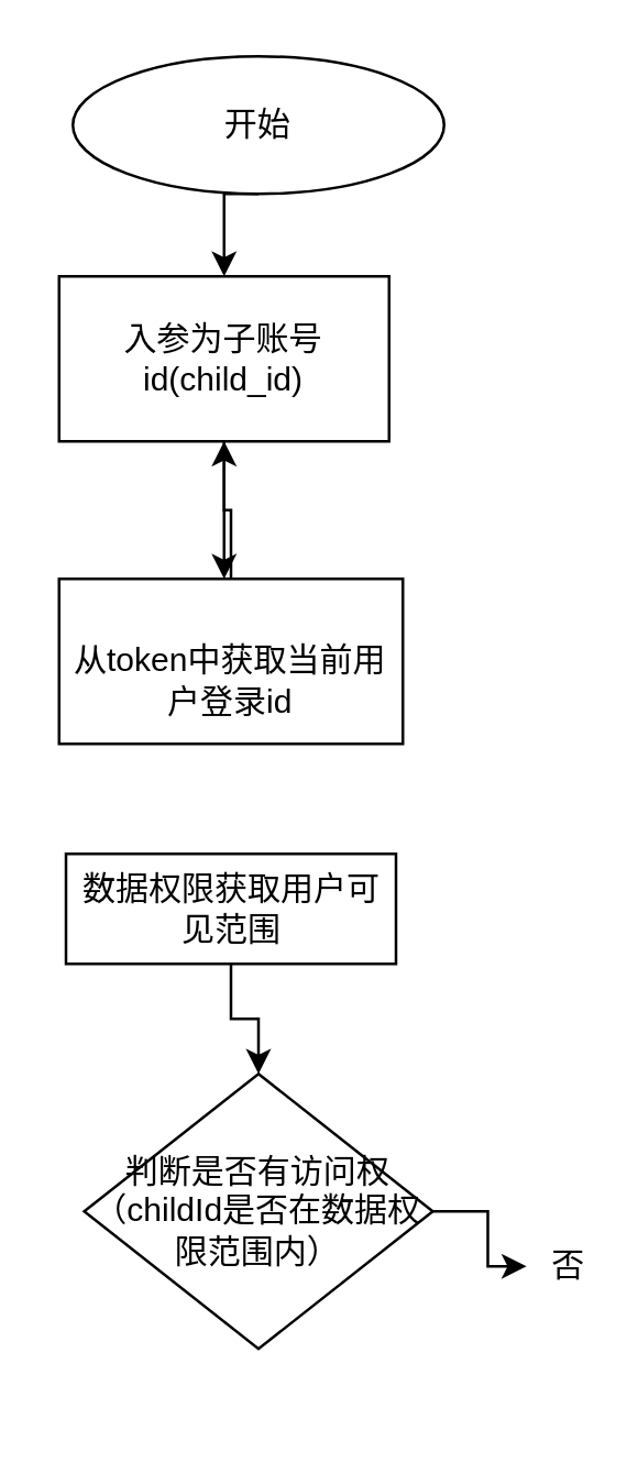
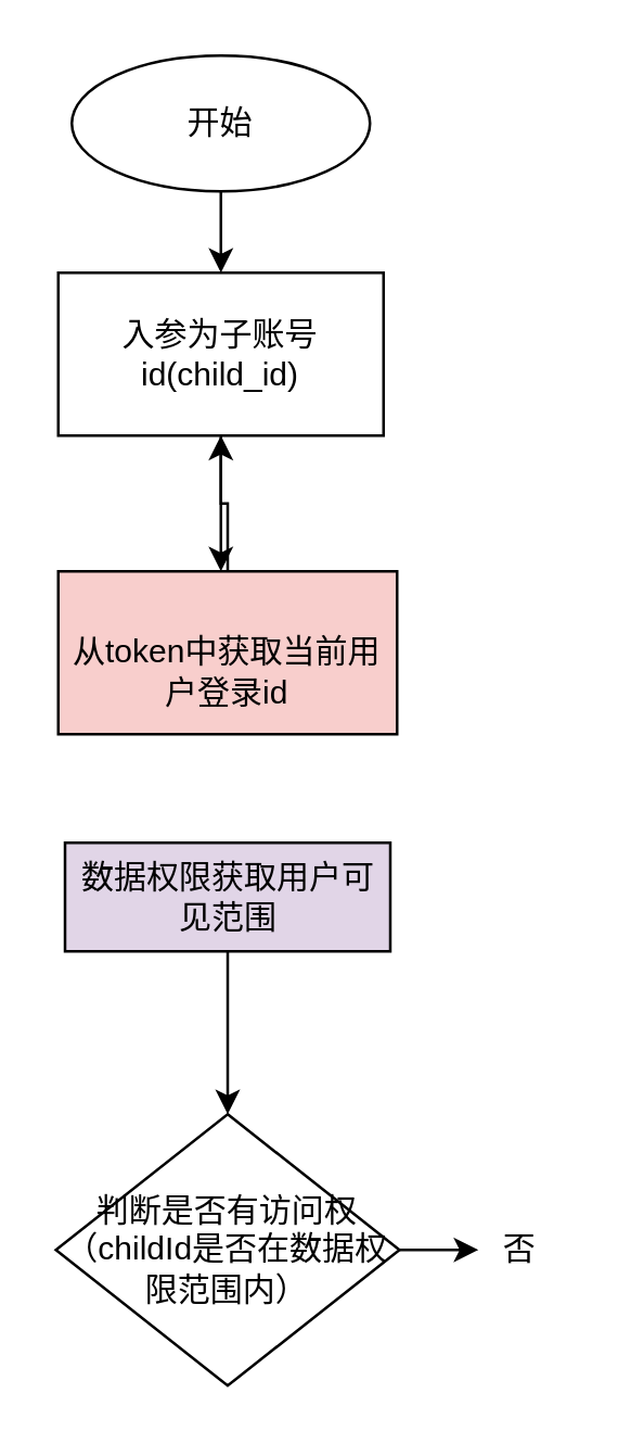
- <mxCell id="3" value="开始" style="ellipse;whiteSpace=wrap;html=1;" vertex="1" parent="1"><mxGeometry x="26" y="20" width="135" height="50" as="geometry" /></mxCell>
+ <mxCell id="3" value="开始" style="ellipse;whiteSpace=wrap;html=1;" vertex="1" parent="1"><mxGeometry x="26" y="20" width="110" height="50" as="geometry" /></mxCell>
- <mxCell id="6" value="&lt;br&gt;从token中获取当前用户登录id" style="rounded=0;whiteSpace=wrap;html=1;" vertex="1" parent="1"><mxGeometry x="21" y="210" width="125" height="60" as="geometry" /></mxCell>
+ <mxCell id="6" value="&lt;br&gt;从token中获取当前用户登录id" style="rounded=0;whiteSpace=wrap;html=1;fillColor=#f8cecc;" vertex="1" parent="1"><mxGeometry x="21" y="210" width="125" height="60" as="geometry" /></mxCell>
- <mxCell id="9" value="数据权限获取用户可见范围" style="rounded=0;whiteSpace=wrap;html=1;" vertex="1" parent="1"><mxGeometry x="23.5" y="310" width="120" height="40" as="geometry" /></mxCell>
+ <mxCell id="9" value="数据权限获取用户可见范围" style="rounded=0;whiteSpace=wrap;html=1;fillColor=#e1d5e7;" vertex="1" parent="1"><mxGeometry x="23.5" y="310" width="120" height="40" as="geometry" /></mxCell>
- <mxCell id="10" value="判断是否有访问权（childId是否在数据权限范围内）" style="rhombus;whiteSpace=wrap;html=1;" vertex="1" parent="1"><mxGeometry x="30.13" y="390" width="126.75" height="100" as="geometry" /></mxCell>
+ <mxCell id="10" value="判断是否有访问权（childId是否在数据权限范围内）" style="rhombus;whiteSpace=wrap;html=1;" vertex="1" parent="1"><mxGeometry x="20.13" y="410" width="126.75" height="100" as="geometry" /></mxCell>
- <mxCell id="11" value="否" style="text;html=1;align=center;verticalAlign=middle;resizable=0;points=[];autosize=1;" vertex="1" parent="1"><mxGeometry x="191" y="450" width="30" height="20" as="geometry" /></mxCell>
+ <mxCell id="11" value="否" style="text;html=1;align=center;verticalAlign=middle;resizable=0;points=[];autosize=1;" vertex="1" parent="1"><mxGeometry x="176" y="450" width="30" height="20" as="geometry" /></mxCell>
